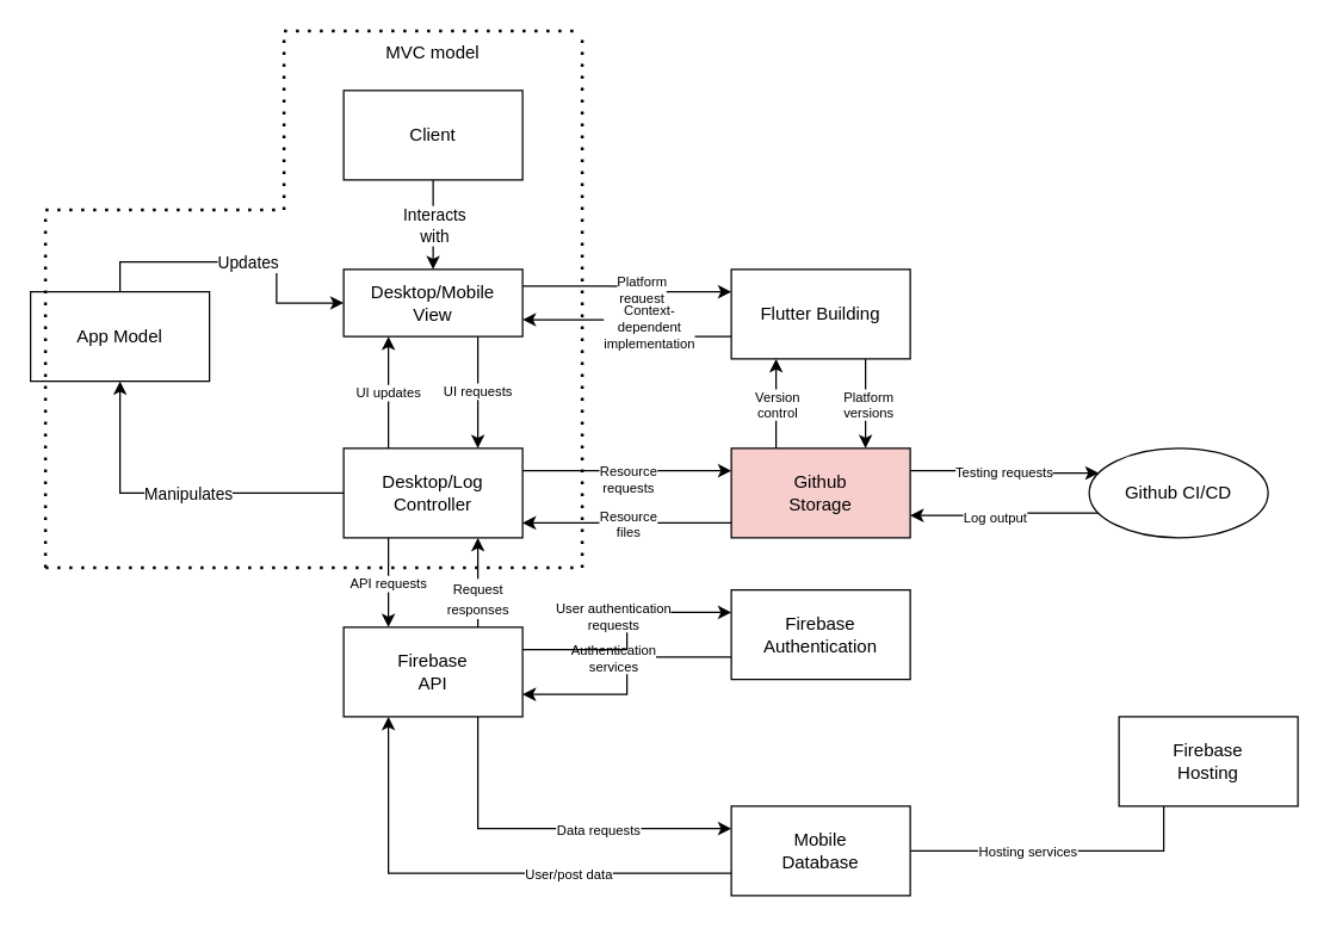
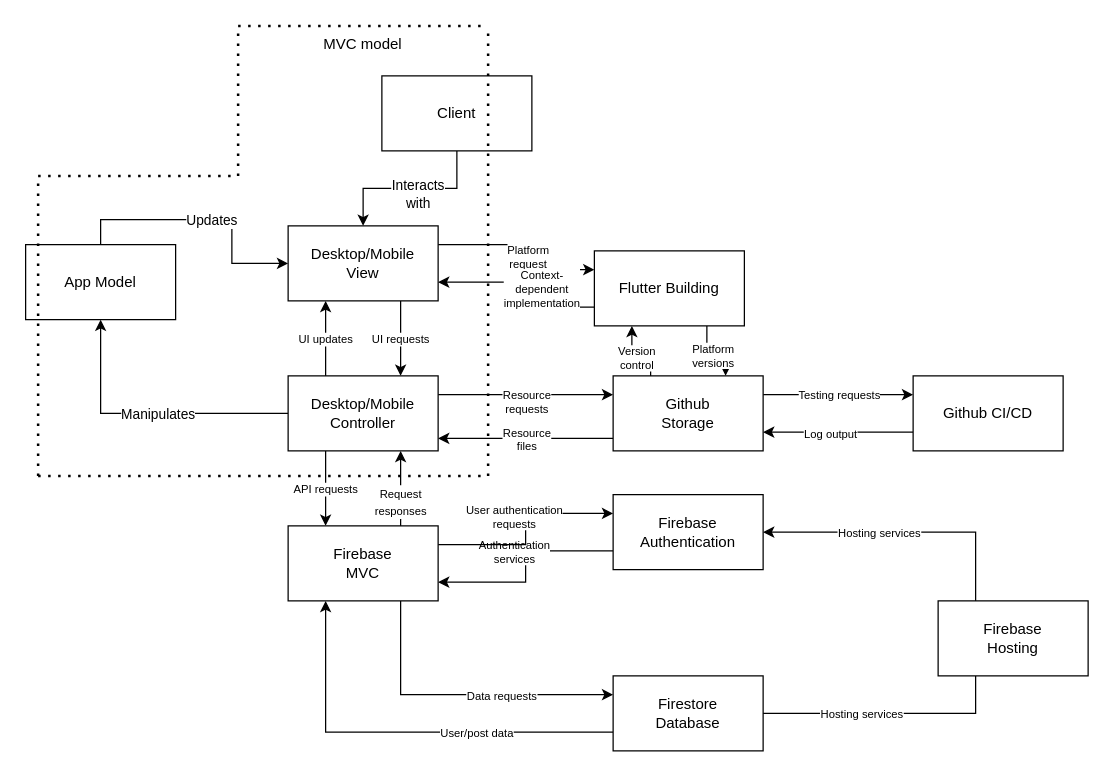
- <mxCell id="51" value="Client" style="rounded=0;whiteSpace=wrap;html=1;" vertex="1" parent="1"><mxGeometry x="230" y="60" width="120" height="60" as="geometry" /></mxCell>
+ <mxCell id="51" value="Client" style="rounded=0;whiteSpace=wrap;html=1;" vertex="1" parent="1"><mxGeometry x="305" y="60" width="120" height="60" as="geometry" /></mxCell>
- <mxCell id="19" value="Desktop/Mobile&lt;br&gt;View" style="rounded=0;whiteSpace=wrap;html=1;" vertex="1" parent="1"><mxGeometry x="230" y="180" width="120" height="45" as="geometry" /></mxCell>
+ <mxCell id="19" value="Desktop/Mobile&lt;br&gt;View" style="rounded=0;whiteSpace=wrap;html=1;" vertex="1" parent="1"><mxGeometry x="230" y="180" width="120" height="60" as="geometry" /></mxCell>
- <mxCell id="48" value="Flutter Building" style="rounded=0;whiteSpace=wrap;html=1;" vertex="1" parent="1"><mxGeometry x="490" y="180" width="120" height="60" as="geometry" /></mxCell>
+ <mxCell id="48" value="Flutter Building" style="rounded=0;whiteSpace=wrap;html=1;" vertex="1" parent="1"><mxGeometry x="475" y="200" width="120" height="60" as="geometry" /></mxCell>
- <mxCell id="26" value="Desktop/Log Controller" style="rounded=0;whiteSpace=wrap;html=1;" vertex="1" parent="1"><mxGeometry x="230" y="300" width="120" height="60" as="geometry" /></mxCell>
+ <mxCell id="26" value="Desktop/Mobile Controller" style="rounded=0;whiteSpace=wrap;html=1;" vertex="1" parent="1"><mxGeometry x="230" y="300" width="120" height="60" as="geometry" /></mxCell>
- <mxCell id="40" value="Github&lt;br&gt;Storage" style="rounded=0;whiteSpace=wrap;html=1;fillColor=#f8cecc;" vertex="1" parent="1"><mxGeometry x="490" y="300" width="120" height="60" as="geometry" /></mxCell>
+ <mxCell id="40" value="Github&lt;br&gt;Storage" style="rounded=0;whiteSpace=wrap;html=1;" vertex="1" parent="1"><mxGeometry x="490" y="300" width="120" height="60" as="geometry" /></mxCell>
- <mxCell id="43" value="Github CI/CD" style="ellipse;whiteSpace=wrap;html=1;" vertex="1" parent="1"><mxGeometry x="730" y="300" width="120" height="60" as="geometry" /></mxCell>
+ <mxCell id="43" value="Github CI/CD" style="rounded=0;whiteSpace=wrap;html=1;" vertex="1" parent="1"><mxGeometry x="730" y="300" width="120" height="60" as="geometry" /></mxCell>
+ <mxCell id="8" style="edgeStyle=orthogonalEdgeStyle;rounded=0;orthogonalLoop=1;jettySize=auto;html=1;exitX=0.25;exitY=0;exitDx=0;exitDy=0;entryX=1;entryY=0.5;entryDx=0;entryDy=0;" edge="1" parent="1" source="12" target="7"><mxGeometry relative="1" as="geometry" /></mxCell>
+ <mxCell id="9" value="Hosting services" style="edgeLabel;html=1;align=center;verticalAlign=middle;resizable=0;points=[];fontSize=9;" vertex="1" connectable="0" parent="8"><mxGeometry x="0.182" y="-2" relative="1" as="geometry"><mxPoint y="2" as="offset" /></mxGeometry></mxCell>
- <mxCell id="33" value="Firebase&lt;br&gt;API" style="rounded=0;whiteSpace=wrap;html=1;" vertex="1" parent="1"><mxGeometry x="230" y="420" width="120" height="60" as="geometry" /></mxCell>
+ <mxCell id="33" value="Firebase&lt;br&gt;MVC" style="rounded=0;whiteSpace=wrap;html=1;" vertex="1" parent="1"><mxGeometry x="230" y="420" width="120" height="60" as="geometry" /></mxCell>
- <mxCell id="4" value="Mobile&lt;br&gt;Database" style="rounded=0;whiteSpace=wrap;html=1;" vertex="1" parent="1"><mxGeometry x="490" y="540" width="120" height="60" as="geometry" /></mxCell>
+ <mxCell id="4" value="Firestore&lt;br&gt;Database" style="rounded=0;whiteSpace=wrap;html=1;" vertex="1" parent="1"><mxGeometry x="490" y="540" width="120" height="60" as="geometry" /></mxCell>
